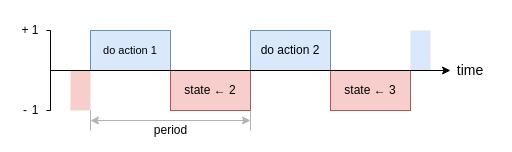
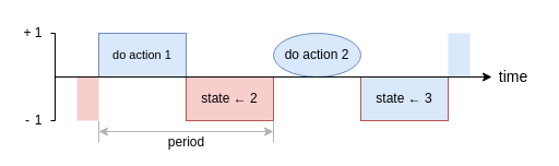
- <mxCell id="4" value="do action 2" style="rounded=0;whiteSpace=wrap;html=1;fontSize=12;fillColor=#dae8fc;strokeColor=#6c8ebf;" parent="1" vertex="1"><mxGeometry x="250" y="30" width="80" height="40" as="geometry" /></mxCell>
+ <mxCell id="4" value="do action 2" style="ellipse;whiteSpace=wrap;html=1;fontSize=12;fillColor=#dae8fc;strokeColor=#6c8ebf;" parent="1" vertex="1"><mxGeometry x="250" y="30" width="80" height="40" as="geometry" /></mxCell>
- <mxCell id="5" value="state ← 3" style="rounded=0;whiteSpace=wrap;html=1;fontSize=12;fillColor=#f8cecc;strokeColor=#b85450;" parent="1" vertex="1"><mxGeometry x="330" y="70" width="80" height="40" as="geometry" /></mxCell>
+ <mxCell id="5" value="state ← 3" style="rounded=0;whiteSpace=wrap;html=1;fontSize=12;fillColor=#dae8fc;strokeColor=#b85450;" parent="1" vertex="1"><mxGeometry x="330" y="70" width="80" height="40" as="geometry" /></mxCell>
